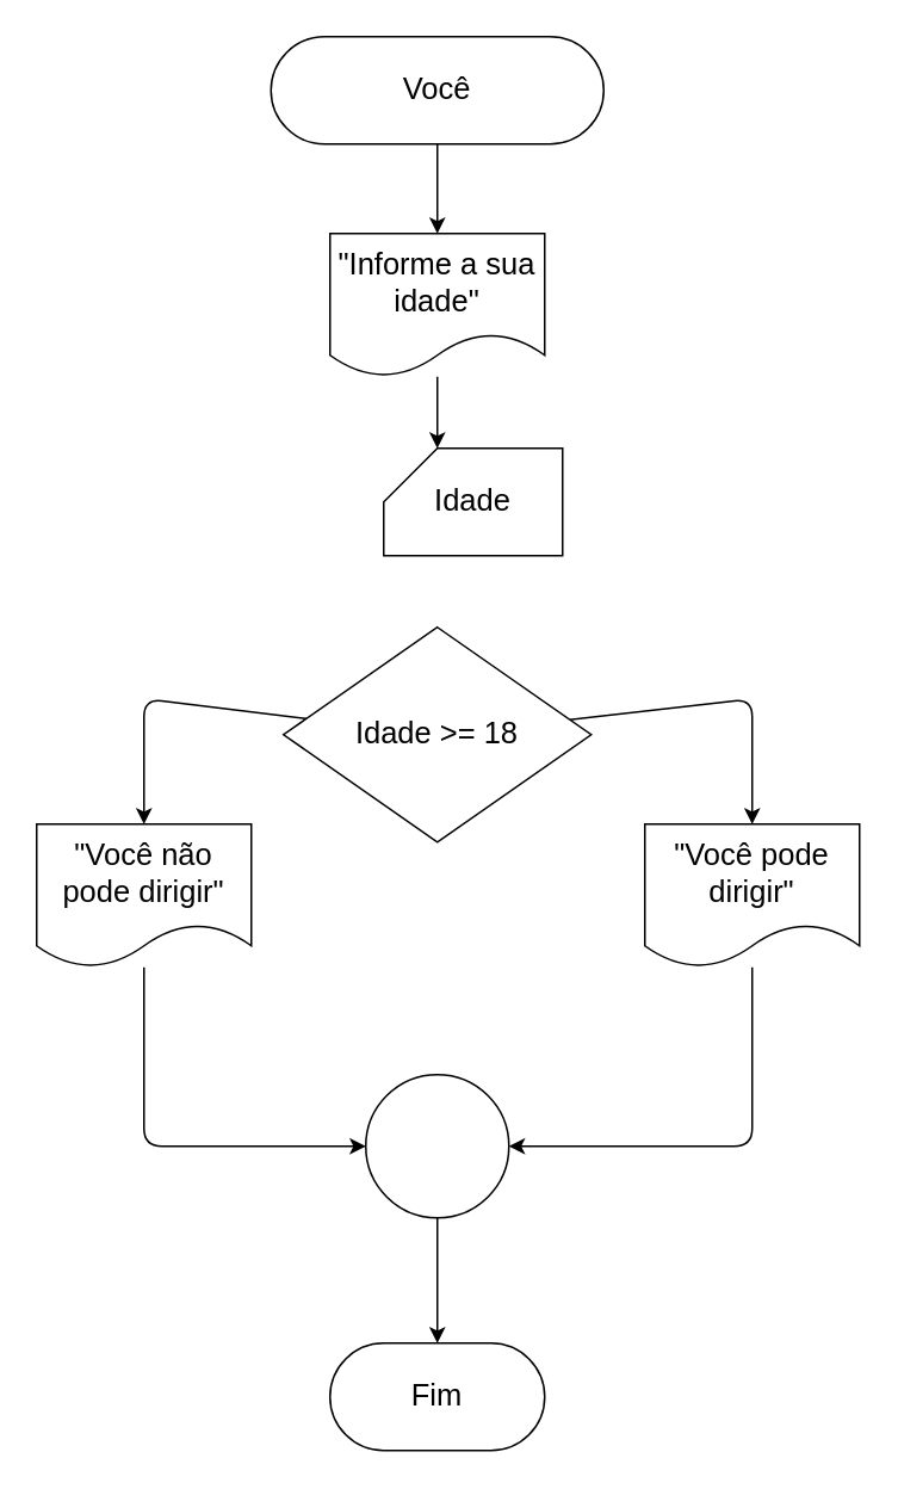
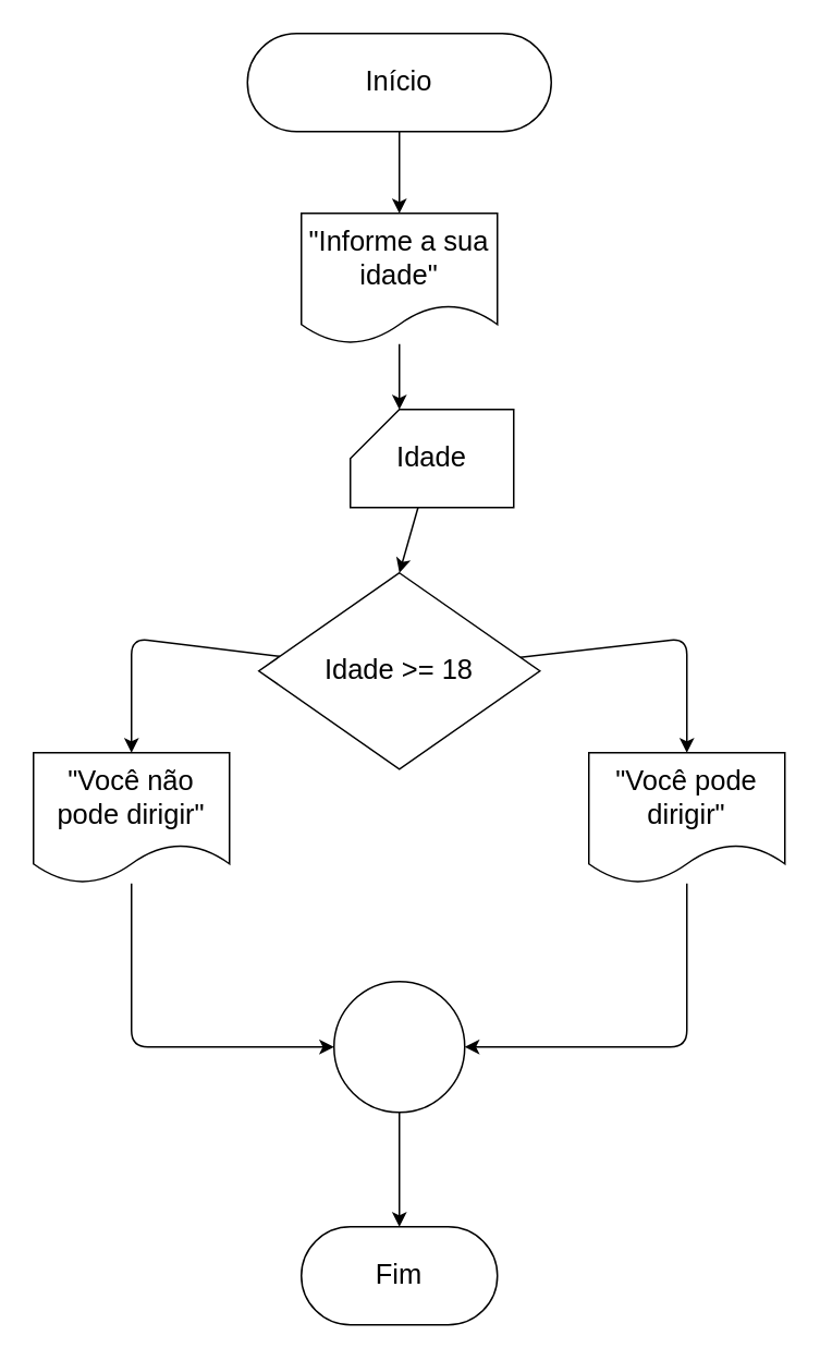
- <mxCell id="3" value="Você" style="rounded=1;whiteSpace=wrap;html=1;fontSize=17;arcSize=50;" vertex="1" parent="1"><mxGeometry x="151" y="20" width="186" height="60" as="geometry" /></mxCell>
+ <mxCell id="3" value="Início" style="rounded=1;whiteSpace=wrap;html=1;fontSize=17;arcSize=50;" vertex="1" parent="1"><mxGeometry x="151" y="20" width="186" height="60" as="geometry" /></mxCell>
+ <mxCell id="6" style="edgeStyle=none;html=1;entryX=0.5;entryY=0;entryDx=0;entryDy=0;fontSize=17;" edge="1" parent="1" source="7" target="10"><mxGeometry relative="1" as="geometry" /></mxCell>
